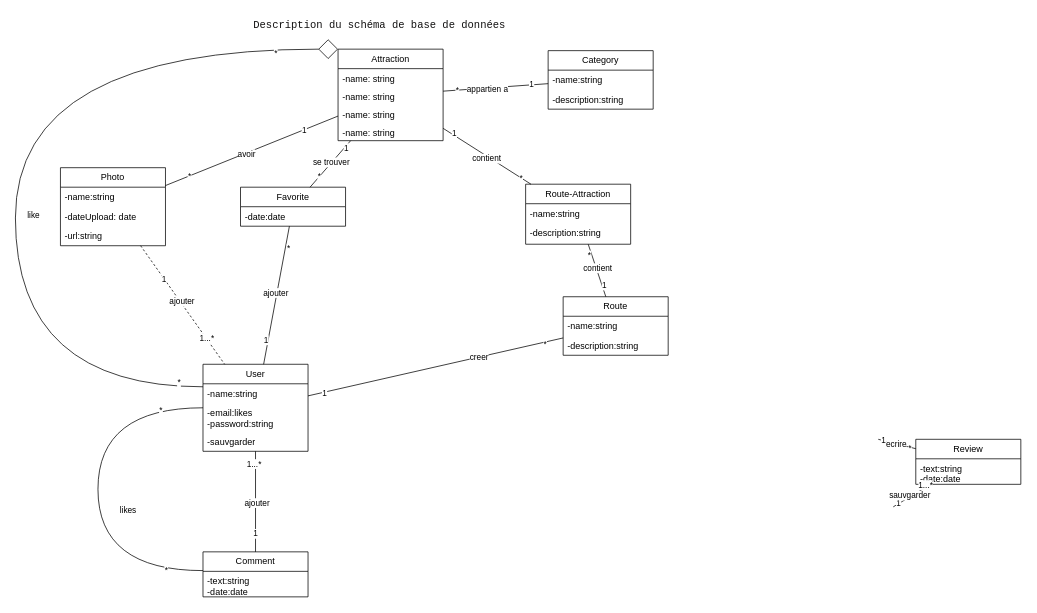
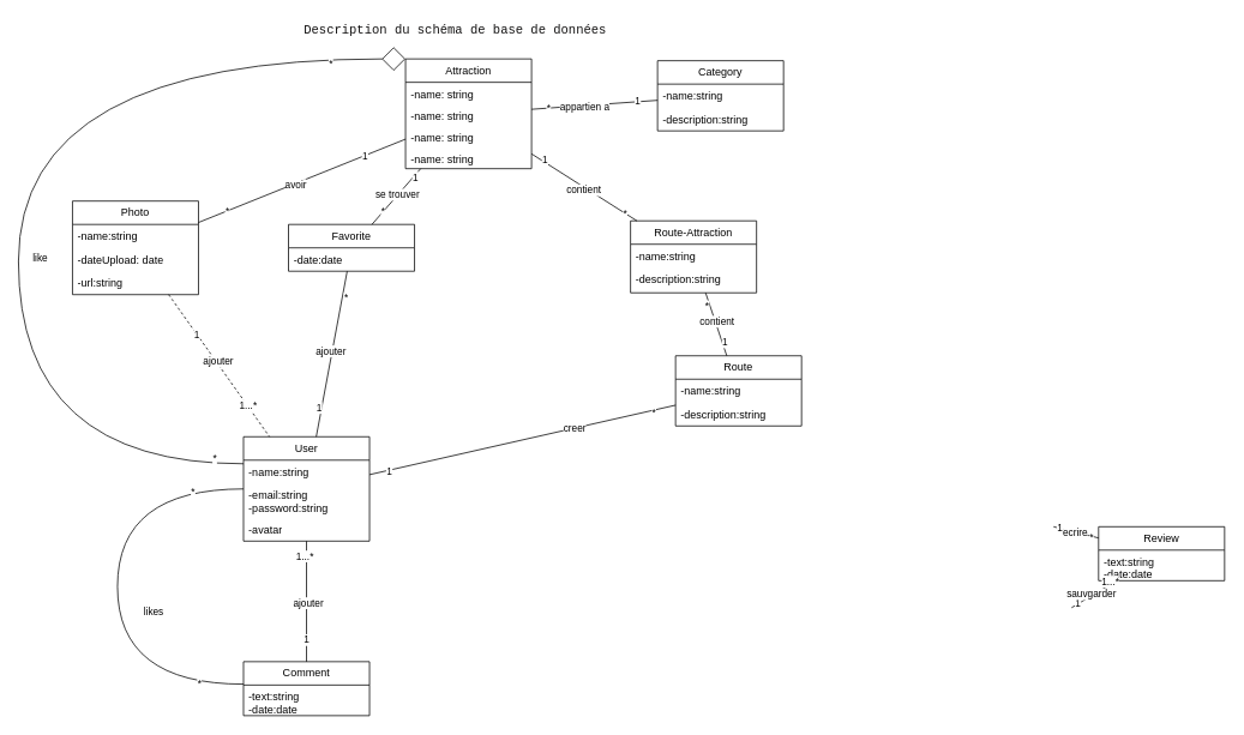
- <mxCell id="18" value="-email:likes&lt;div&gt;-password:string&lt;/div&gt;" style="text;strokeColor=none;fillColor=none;align=left;verticalAlign=top;spacingLeft=4;spacingRight=4;overflow=hidden;rotatable=0;points=[[0,0.5],[1,0.5]];portConstraint=eastwest;whiteSpace=wrap;html=1;" parent="16" vertex="1"><mxGeometry y="52" width="140" height="38" as="geometry" /></mxCell>
+ <mxCell id="18" value="-email:string&lt;div&gt;-password:string&lt;/div&gt;" style="text;strokeColor=none;fillColor=none;align=left;verticalAlign=top;spacingLeft=4;spacingRight=4;overflow=hidden;rotatable=0;points=[[0,0.5],[1,0.5]];portConstraint=eastwest;whiteSpace=wrap;html=1;" parent="16" vertex="1"><mxGeometry y="52" width="140" height="38" as="geometry" /></mxCell>
- <mxCell id="19" value="-sauvgarder" style="text;strokeColor=none;fillColor=none;align=left;verticalAlign=top;spacingLeft=4;spacingRight=4;overflow=hidden;rotatable=0;points=[[0,0.5],[1,0.5]];portConstraint=eastwest;whiteSpace=wrap;html=1;" parent="16" vertex="1"><mxGeometry y="90" width="140" height="26" as="geometry" /></mxCell>
+ <mxCell id="19" value="-avatar" style="text;strokeColor=none;fillColor=none;align=left;verticalAlign=top;spacingLeft=4;spacingRight=4;overflow=hidden;rotatable=0;points=[[0,0.5],[1,0.5]];portConstraint=eastwest;whiteSpace=wrap;html=1;" parent="16" vertex="1"><mxGeometry y="90" width="140" height="26" as="geometry" /></mxCell>
